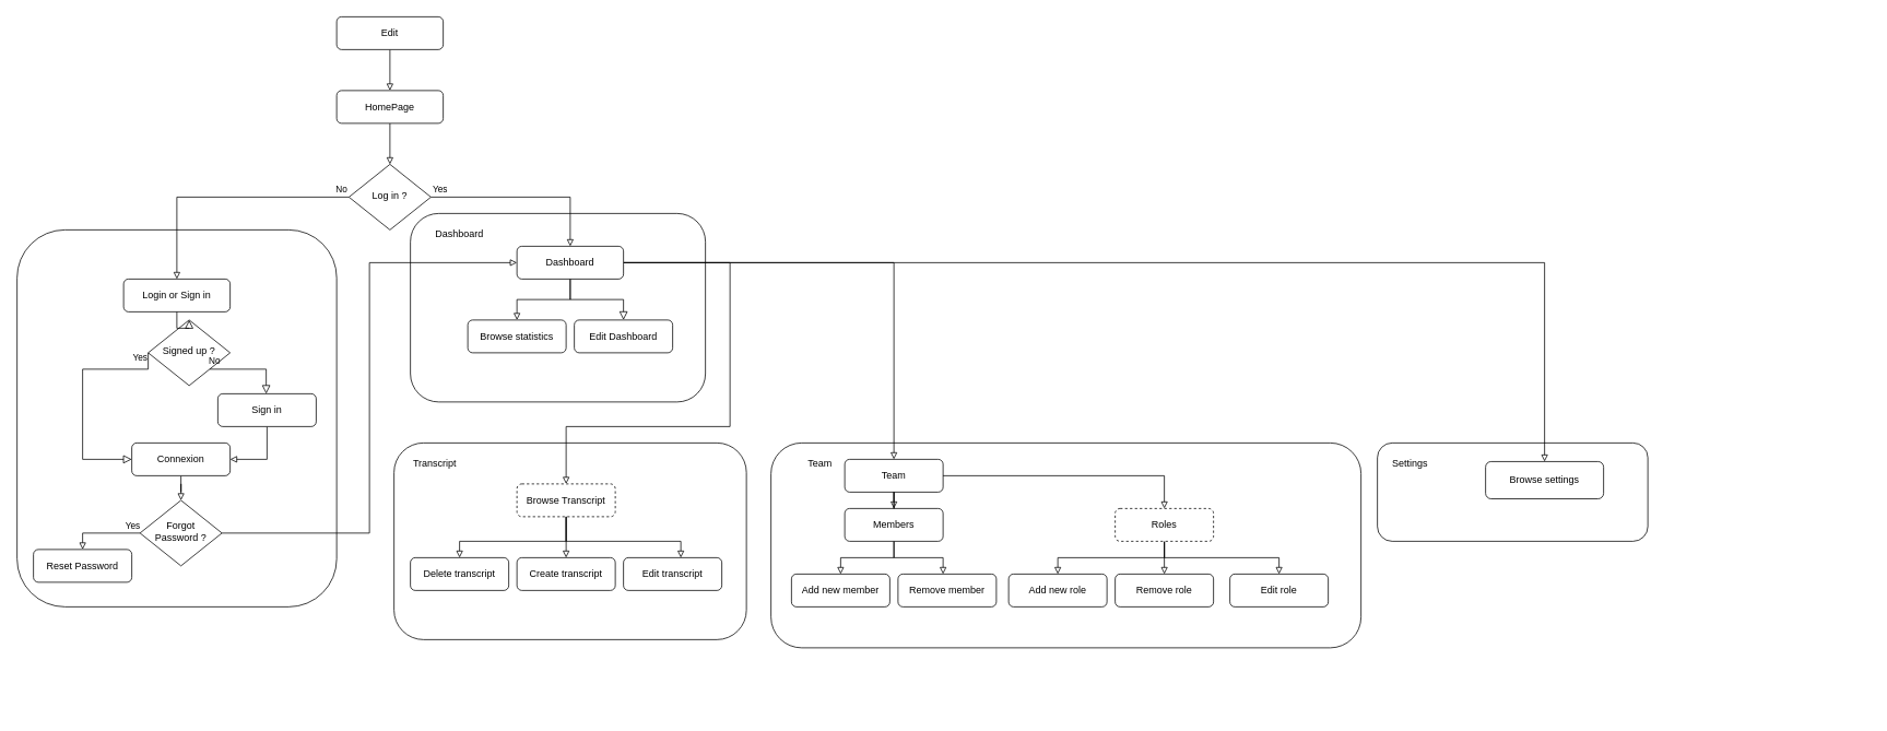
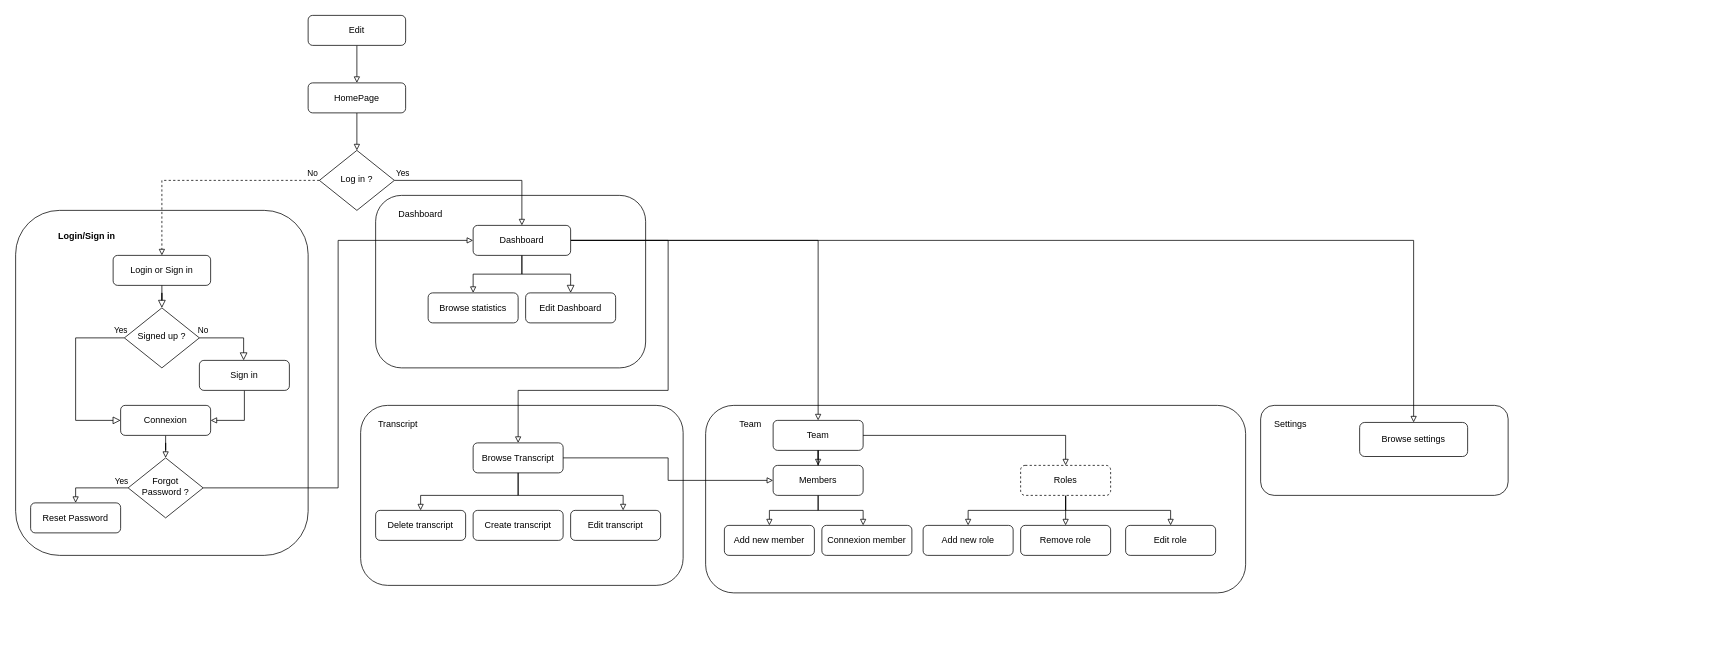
- <mxCell id="20" style="edgeStyle=orthogonalEdgeStyle;rounded=0;orthogonalLoop=1;jettySize=auto;html=1;endArrow=block;endFill=0;entryX=0.5;entryY=0;entryDx=0;entryDy=0;" edge="1" parent="1" source="24" target="5"><mxGeometry relative="1" as="geometry" /></mxCell>
+ <mxCell id="20" style="edgeStyle=orthogonalEdgeStyle;rounded=0;orthogonalLoop=1;jettySize=auto;html=1;endArrow=block;endFill=0;entryX=0.5;entryY=0;entryDx=0;entryDy=0;dashed=1;" edge="1" parent="1" source="24" target="5"><mxGeometry relative="1" as="geometry" /></mxCell>
+ <mxCell id="4" value="&lt;b&gt;Login/Sign in&lt;/b&gt;" style="text;html=1;strokeColor=none;fillColor=none;align=center;verticalAlign=middle;whiteSpace=wrap;rounded=0;" vertex="1" parent="2"><mxGeometry x="20" y="20" width="150" height="30" as="geometry" /></mxCell>
- <mxCell id="6" value="Signed up ?" style="rhombus;whiteSpace=wrap;html=1;shadow=0;fontFamily=Helvetica;fontSize=12;align=center;strokeWidth=1;spacing=6;spacingTop=-4;" parent="2" vertex="1"><mxGeometry x="160" y="110" width="100" height="80" as="geometry" /></mxCell>
+ <mxCell id="6" value="Signed up ?" style="rhombus;whiteSpace=wrap;html=1;shadow=0;fontFamily=Helvetica;fontSize=12;align=center;strokeWidth=1;spacing=6;spacingTop=-4;" parent="2" vertex="1"><mxGeometry x="145" y="130" width="100" height="80" as="geometry" /></mxCell>
- <mxCell id="39" value="Browse Transcript" style="rounded=1;whiteSpace=wrap;html=1;fontSize=12;glass=0;strokeWidth=1;shadow=0;dashed=1;" vertex="1" parent="38"><mxGeometry x="150" y="50" width="120" height="40" as="geometry" /></mxCell>
+ <mxCell id="39" value="Browse Transcript" style="rounded=1;whiteSpace=wrap;html=1;fontSize=12;glass=0;strokeWidth=1;shadow=0;" vertex="1" parent="38"><mxGeometry x="150" y="50" width="120" height="40" as="geometry" /></mxCell>
- <mxCell id="41" style="edgeStyle=orthogonalEdgeStyle;rounded=0;orthogonalLoop=1;jettySize=auto;html=1;entryX=0.5;entryY=0;entryDx=0;entryDy=0;endArrow=block;endFill=0;" edge="1" parent="38" source="39" target="40"><mxGeometry relative="1" as="geometry" /></mxCell>
+ <mxCell id="41" style="edgeStyle=orthogonalEdgeStyle;rounded=0;orthogonalLoop=1;jettySize=auto;html=1;endArrow=block;endFill=0;" edge="1" parent="38" source="39" target="63"><mxGeometry relative="1" as="geometry" /></mxCell>
- <mxCell id="58" value="Remove member" style="rounded=1;whiteSpace=wrap;html=1;fontSize=12;glass=0;strokeWidth=1;shadow=0;" vertex="1" parent="50"><mxGeometry x="135" y="160" width="120" height="40" as="geometry" /></mxCell>
+ <mxCell id="58" value="Connexion member" style="rounded=1;whiteSpace=wrap;html=1;fontSize=12;glass=0;strokeWidth=1;shadow=0;" vertex="1" parent="50"><mxGeometry x="135" y="160" width="120" height="40" as="geometry" /></mxCell>
